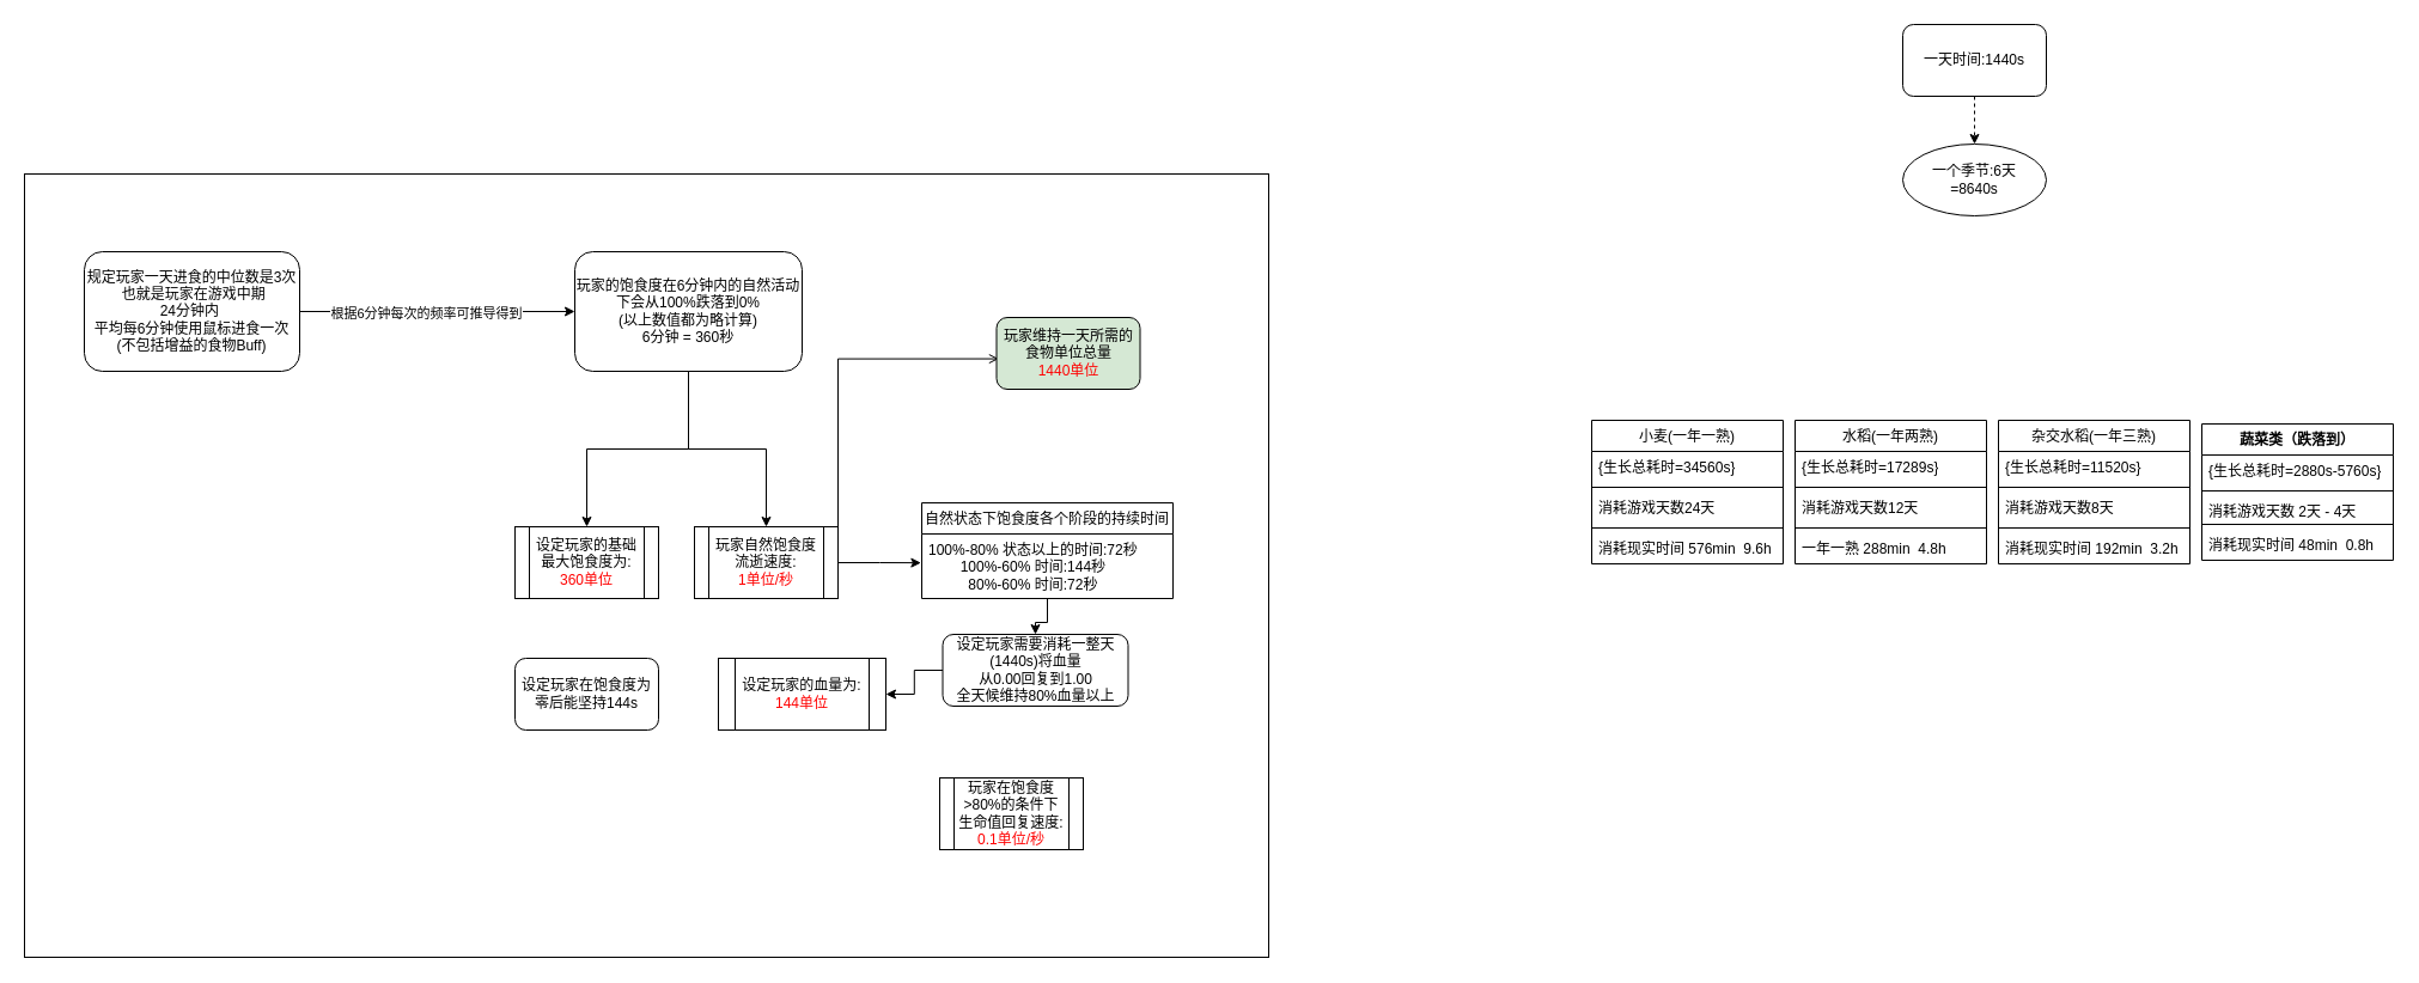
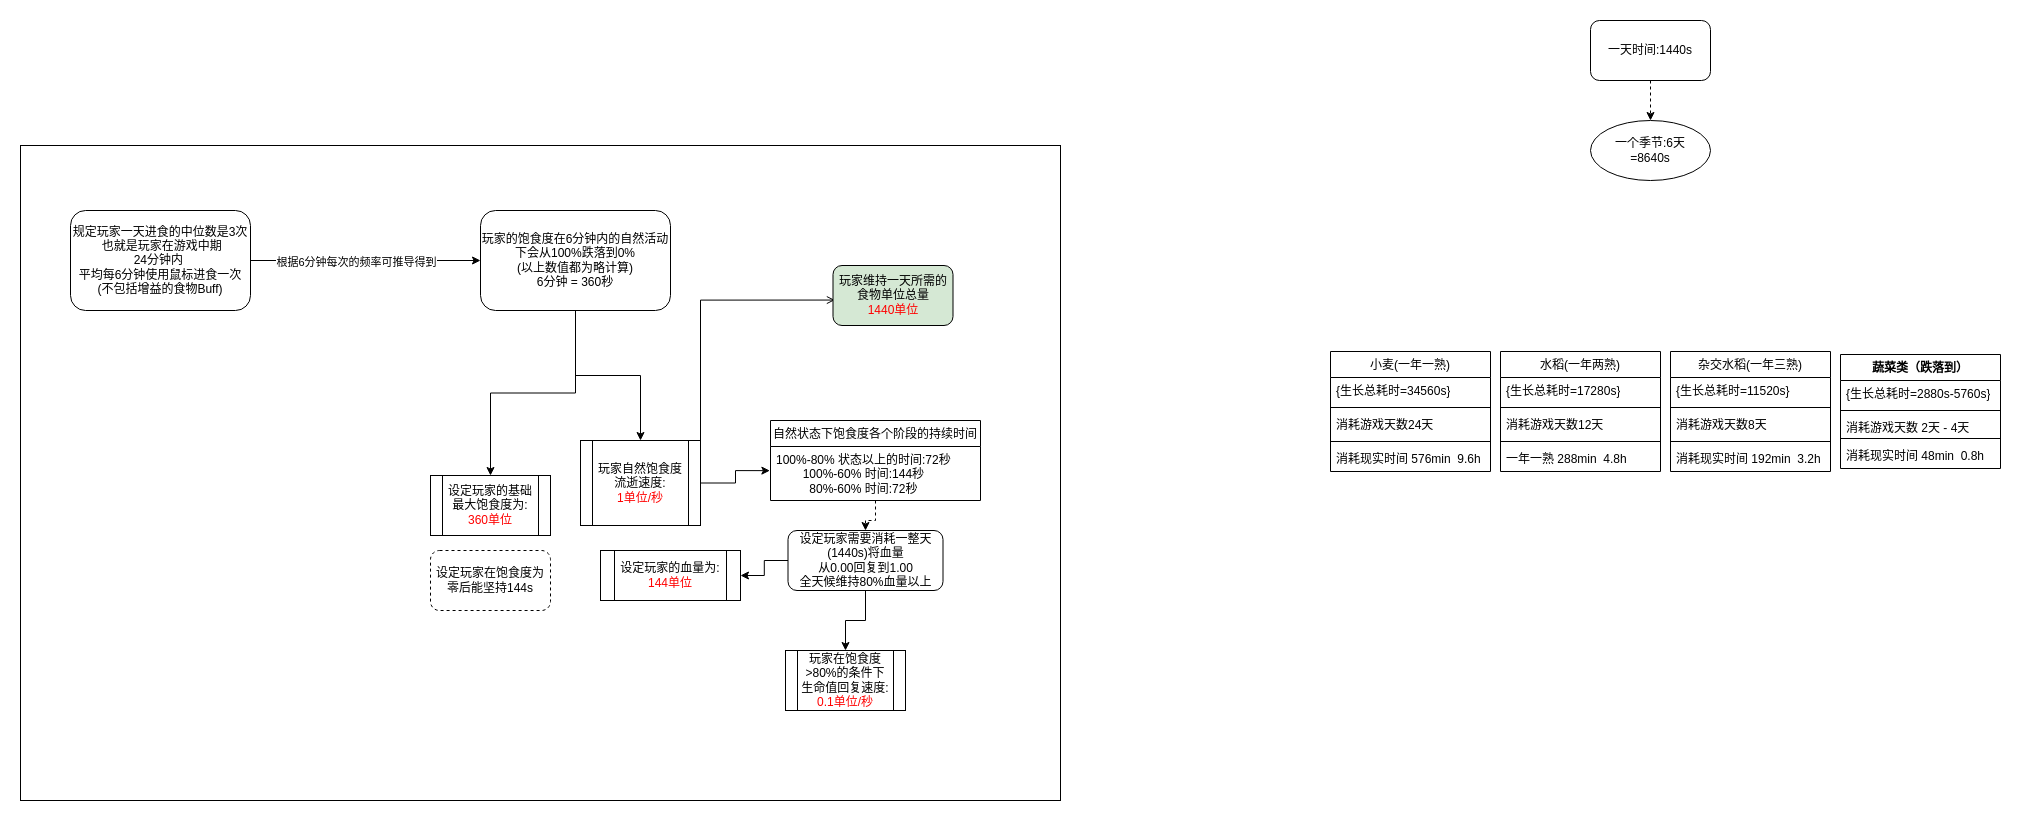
- <mxCell id="33" value="&lt;span style=&quot;text-align: center;&quot;&gt;{生长总耗时=17289s}&lt;/span&gt;" style="text;strokeColor=none;fillColor=none;align=left;verticalAlign=top;spacingLeft=4;spacingRight=4;overflow=hidden;rotatable=0;points=[[0,0.5],[1,0.5]];portConstraint=eastwest;whiteSpace=wrap;html=1;" vertex="1" parent="32"><mxGeometry y="26" width="160" height="26" as="geometry" /></mxCell>
+ <mxCell id="33" value="&lt;span style=&quot;text-align: center;&quot;&gt;{生长总耗时=17280s}&lt;/span&gt;" style="text;strokeColor=none;fillColor=none;align=left;verticalAlign=top;spacingLeft=4;spacingRight=4;overflow=hidden;rotatable=0;points=[[0,0.5],[1,0.5]];portConstraint=eastwest;whiteSpace=wrap;html=1;" vertex="1" parent="32"><mxGeometry y="26" width="160" height="26" as="geometry" /></mxCell>
- <mxCell id="9" value="&lt;div&gt;设定玩家的基础最大饱食度为:&lt;/div&gt;&lt;div&gt;&lt;font style=&quot;color: rgb(255, 0, 0);&quot;&gt;360单位&lt;/font&gt;&lt;/div&gt;" style="shape=process;whiteSpace=wrap;html=1;backgroundOutline=1;" vertex="1" parent="1"><mxGeometry x="430" y="440" width="120" height="60" as="geometry" /></mxCell>
+ <mxCell id="9" value="&lt;div&gt;设定玩家的基础最大饱食度为:&lt;/div&gt;&lt;div&gt;&lt;font style=&quot;color: rgb(255, 0, 0);&quot;&gt;360单位&lt;/font&gt;&lt;/div&gt;" style="shape=process;whiteSpace=wrap;html=1;backgroundOutline=1;" vertex="1" parent="1"><mxGeometry x="430" y="475" width="120" height="60" as="geometry" /></mxCell>
- <mxCell id="12" value="玩家自然饱食度流逝速度:&lt;div&gt;&lt;font style=&quot;color: rgb(255, 0, 0);&quot;&gt;1单位/秒&lt;/font&gt;&lt;/div&gt;" style="shape=process;whiteSpace=wrap;html=1;backgroundOutline=1;" vertex="1" parent="1"><mxGeometry x="580" y="440" width="120" height="60" as="geometry" /></mxCell>
+ <mxCell id="12" value="玩家自然饱食度流逝速度:&lt;div&gt;&lt;font style=&quot;color: rgb(255, 0, 0);&quot;&gt;1单位/秒&lt;/font&gt;&lt;/div&gt;" style="shape=process;whiteSpace=wrap;html=1;backgroundOutline=1;" vertex="1" parent="1"><mxGeometry x="580" y="440" width="120" height="85" as="geometry" /></mxCell>
- <mxCell id="14" style="edgeStyle=orthogonalEdgeStyle;rounded=0;orthogonalLoop=1;jettySize=auto;html=1;entryX=0.5;entryY=0;entryDx=0;entryDy=0;" edge="1" parent="1" source="15" target="20"><mxGeometry relative="1" as="geometry" /></mxCell>
+ <mxCell id="14" style="edgeStyle=orthogonalEdgeStyle;rounded=0;orthogonalLoop=1;jettySize=auto;html=1;entryX=0.5;entryY=0;entryDx=0;entryDy=0;dashed=1;" edge="1" parent="1" source="15" target="20"><mxGeometry relative="1" as="geometry" /></mxCell>
- <mxCell id="21" value="设定玩家在饱食度为零后能坚持144s" style="rounded=1;whiteSpace=wrap;html=1;" vertex="1" parent="1"><mxGeometry x="430" y="550" width="120" height="60" as="geometry" /></mxCell>
+ <mxCell id="21" value="设定玩家在饱食度为零后能坚持144s" style="rounded=1;whiteSpace=wrap;html=1;dashed=1;" vertex="1" parent="1"><mxGeometry x="430" y="550" width="120" height="60" as="geometry" /></mxCell>
- <mxCell id="13" value="设定玩家的血量为:&lt;div&gt;&lt;font style=&quot;color: rgb(255, 0, 0);&quot;&gt;144单位&lt;/font&gt;&lt;/div&gt;" style="shape=process;whiteSpace=wrap;html=1;backgroundOutline=1;" vertex="1" parent="1"><mxGeometry x="600" y="550" width="140" height="60" as="geometry" /></mxCell>
+ <mxCell id="13" value="设定玩家的血量为:&lt;div&gt;&lt;font style=&quot;color: rgb(255, 0, 0);&quot;&gt;144单位&lt;/font&gt;&lt;/div&gt;" style="shape=process;whiteSpace=wrap;html=1;backgroundOutline=1;" vertex="1" parent="1"><mxGeometry x="600" y="550" width="140" height="50" as="geometry" /></mxCell>
+ <mxCell id="18" value="" style="edgeStyle=orthogonalEdgeStyle;rounded=0;orthogonalLoop=1;jettySize=auto;html=1;" edge="1" parent="1" source="20" target="17"><mxGeometry relative="1" as="geometry" /></mxCell>
